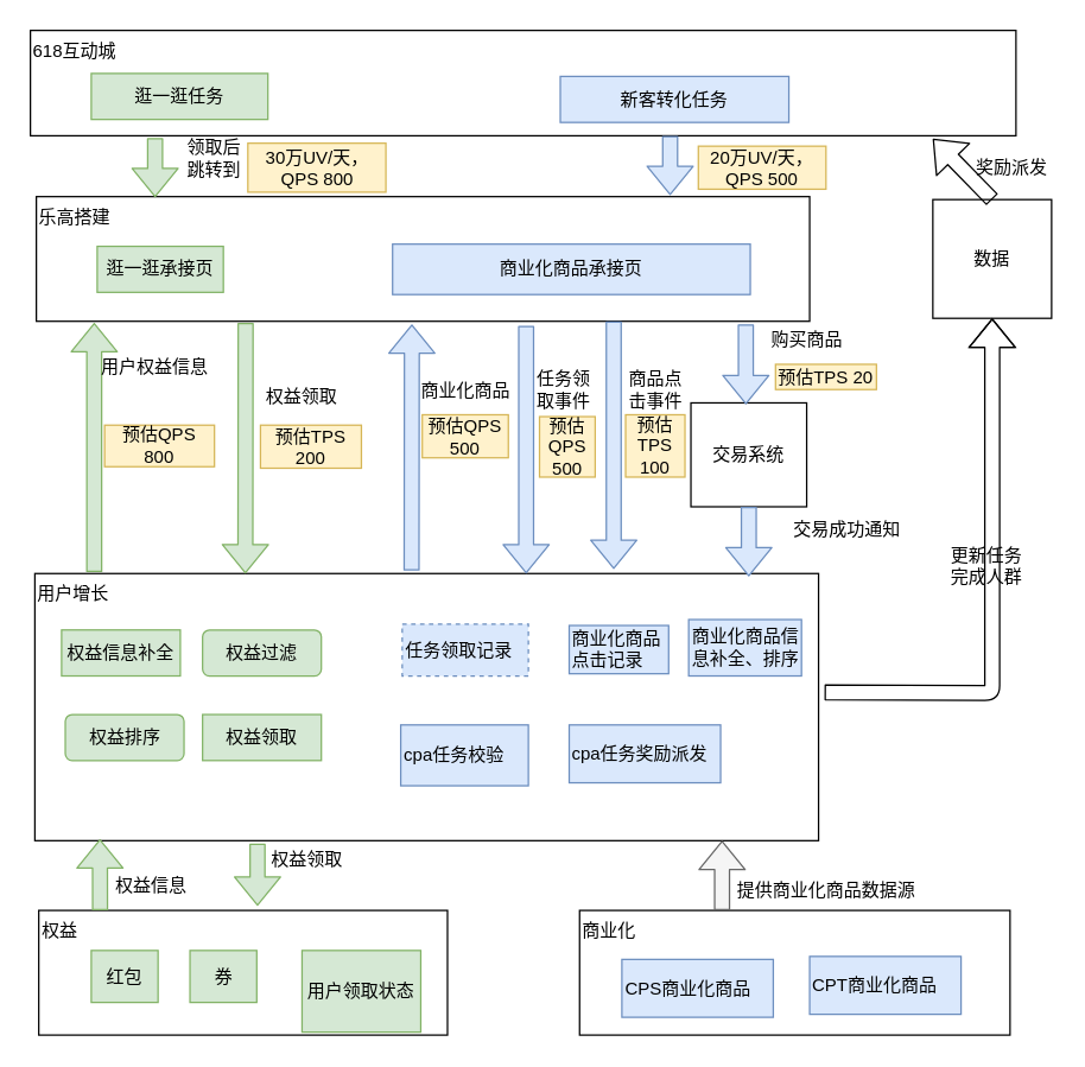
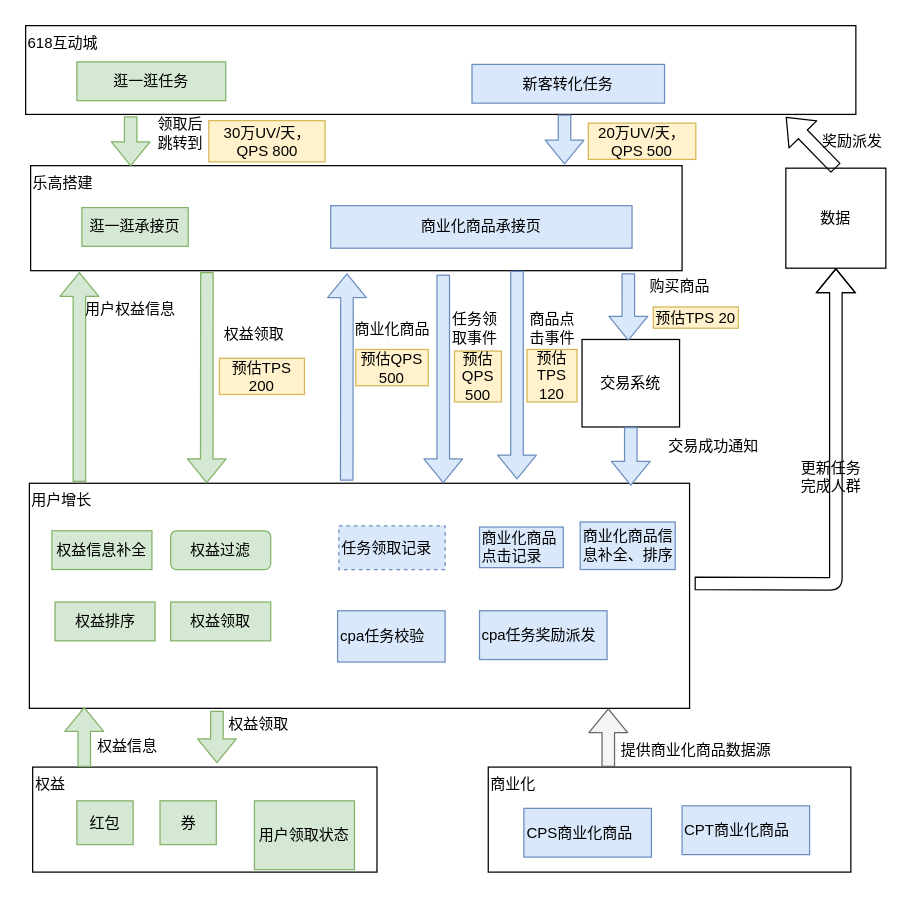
- <mxCell id="42" value="预估QPS 800" style="rounded=0;whiteSpace=wrap;html=1;fillColor=#fff2cc;strokeColor=#d6b656;" vertex="1" parent="1"><mxGeometry x="70" y="286" width="74" height="28" as="geometry" /></mxCell>
- <mxCell id="35" value="预估TPS 100" style="text;html=1;strokeColor=#d6b656;fillColor=#fff2cc;align=center;verticalAlign=middle;whiteSpace=wrap;rounded=0;" vertex="1" parent="1"><mxGeometry x="421" y="279" width="40" height="42" as="geometry" /></mxCell>
+ <mxCell id="35" value="预估TPS 120" style="text;html=1;strokeColor=#d6b656;fillColor=#fff2cc;align=center;verticalAlign=middle;whiteSpace=wrap;rounded=0;" vertex="1" parent="1"><mxGeometry x="421" y="279" width="40" height="42" as="geometry" /></mxCell>
- <mxCell id="55" value="权益排序" style="whiteSpace=wrap;html=1;fillColor=#d5e8d4;strokeColor=#82b366;rounded=1;" vertex="1" parent="1"><mxGeometry x="43.5" y="481" width="80" height="31" as="geometry" /></mxCell>
+ <mxCell id="55" value="权益排序" style="rounded=0;whiteSpace=wrap;html=1;fillColor=#d5e8d4;strokeColor=#82b366;" vertex="1" parent="1"><mxGeometry x="43.5" y="481" width="80" height="31" as="geometry" /></mxCell>
